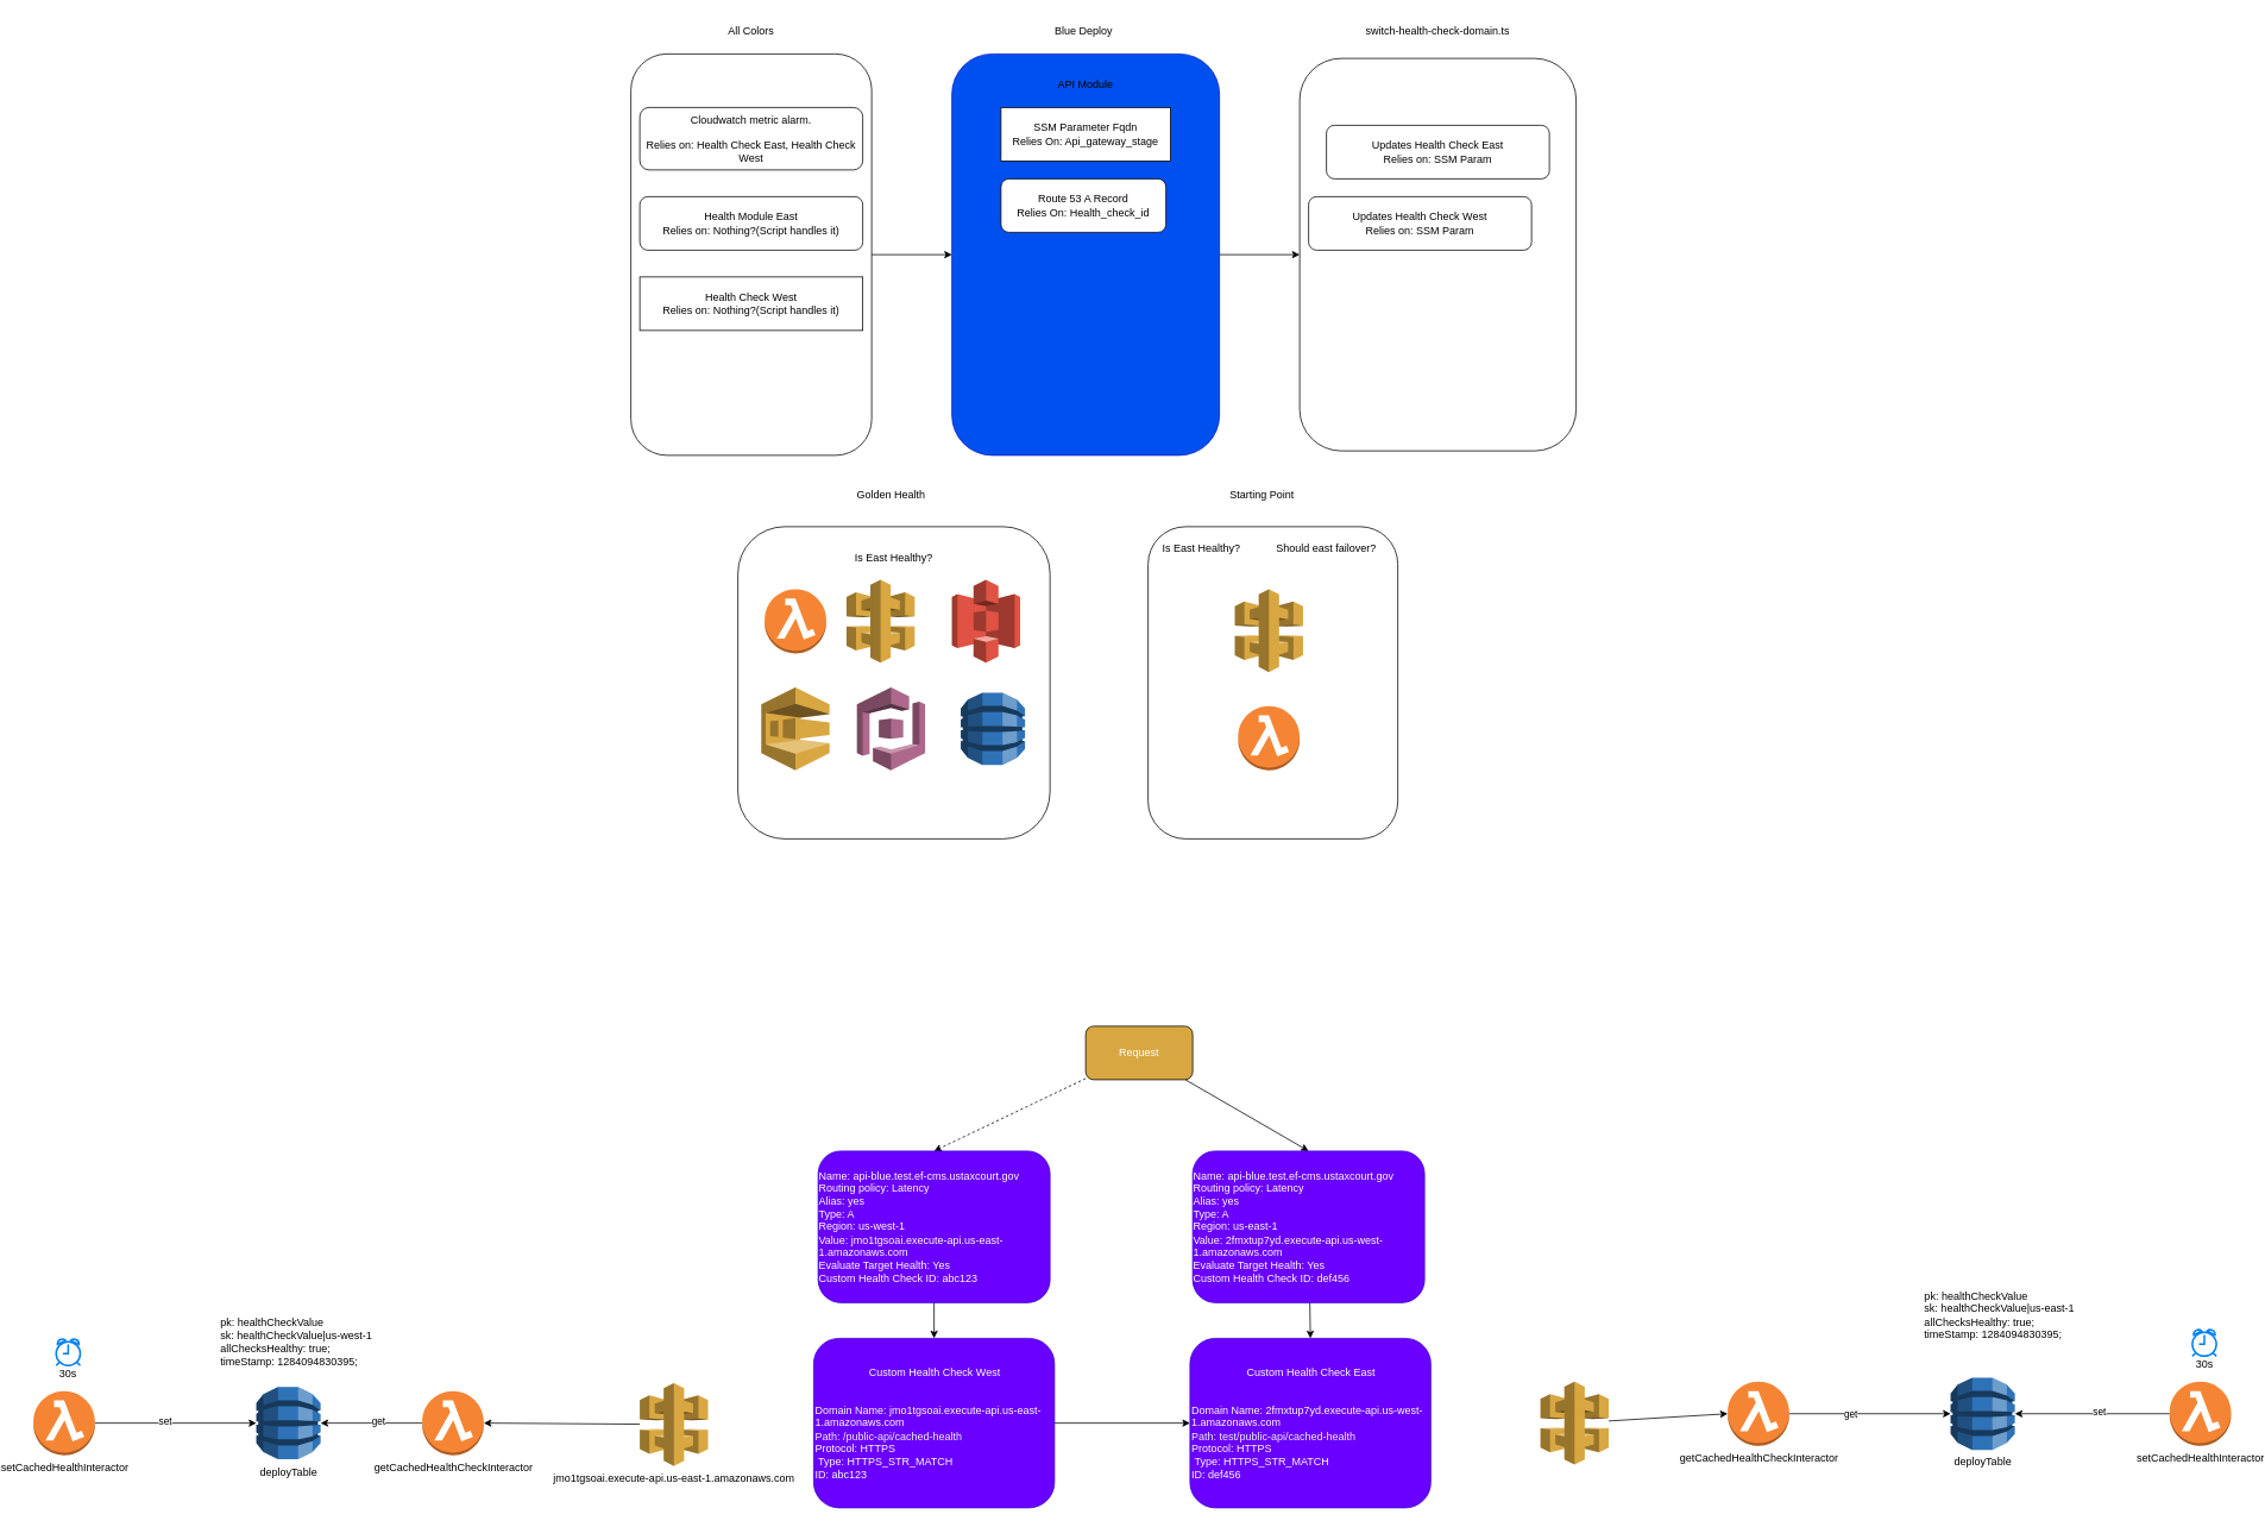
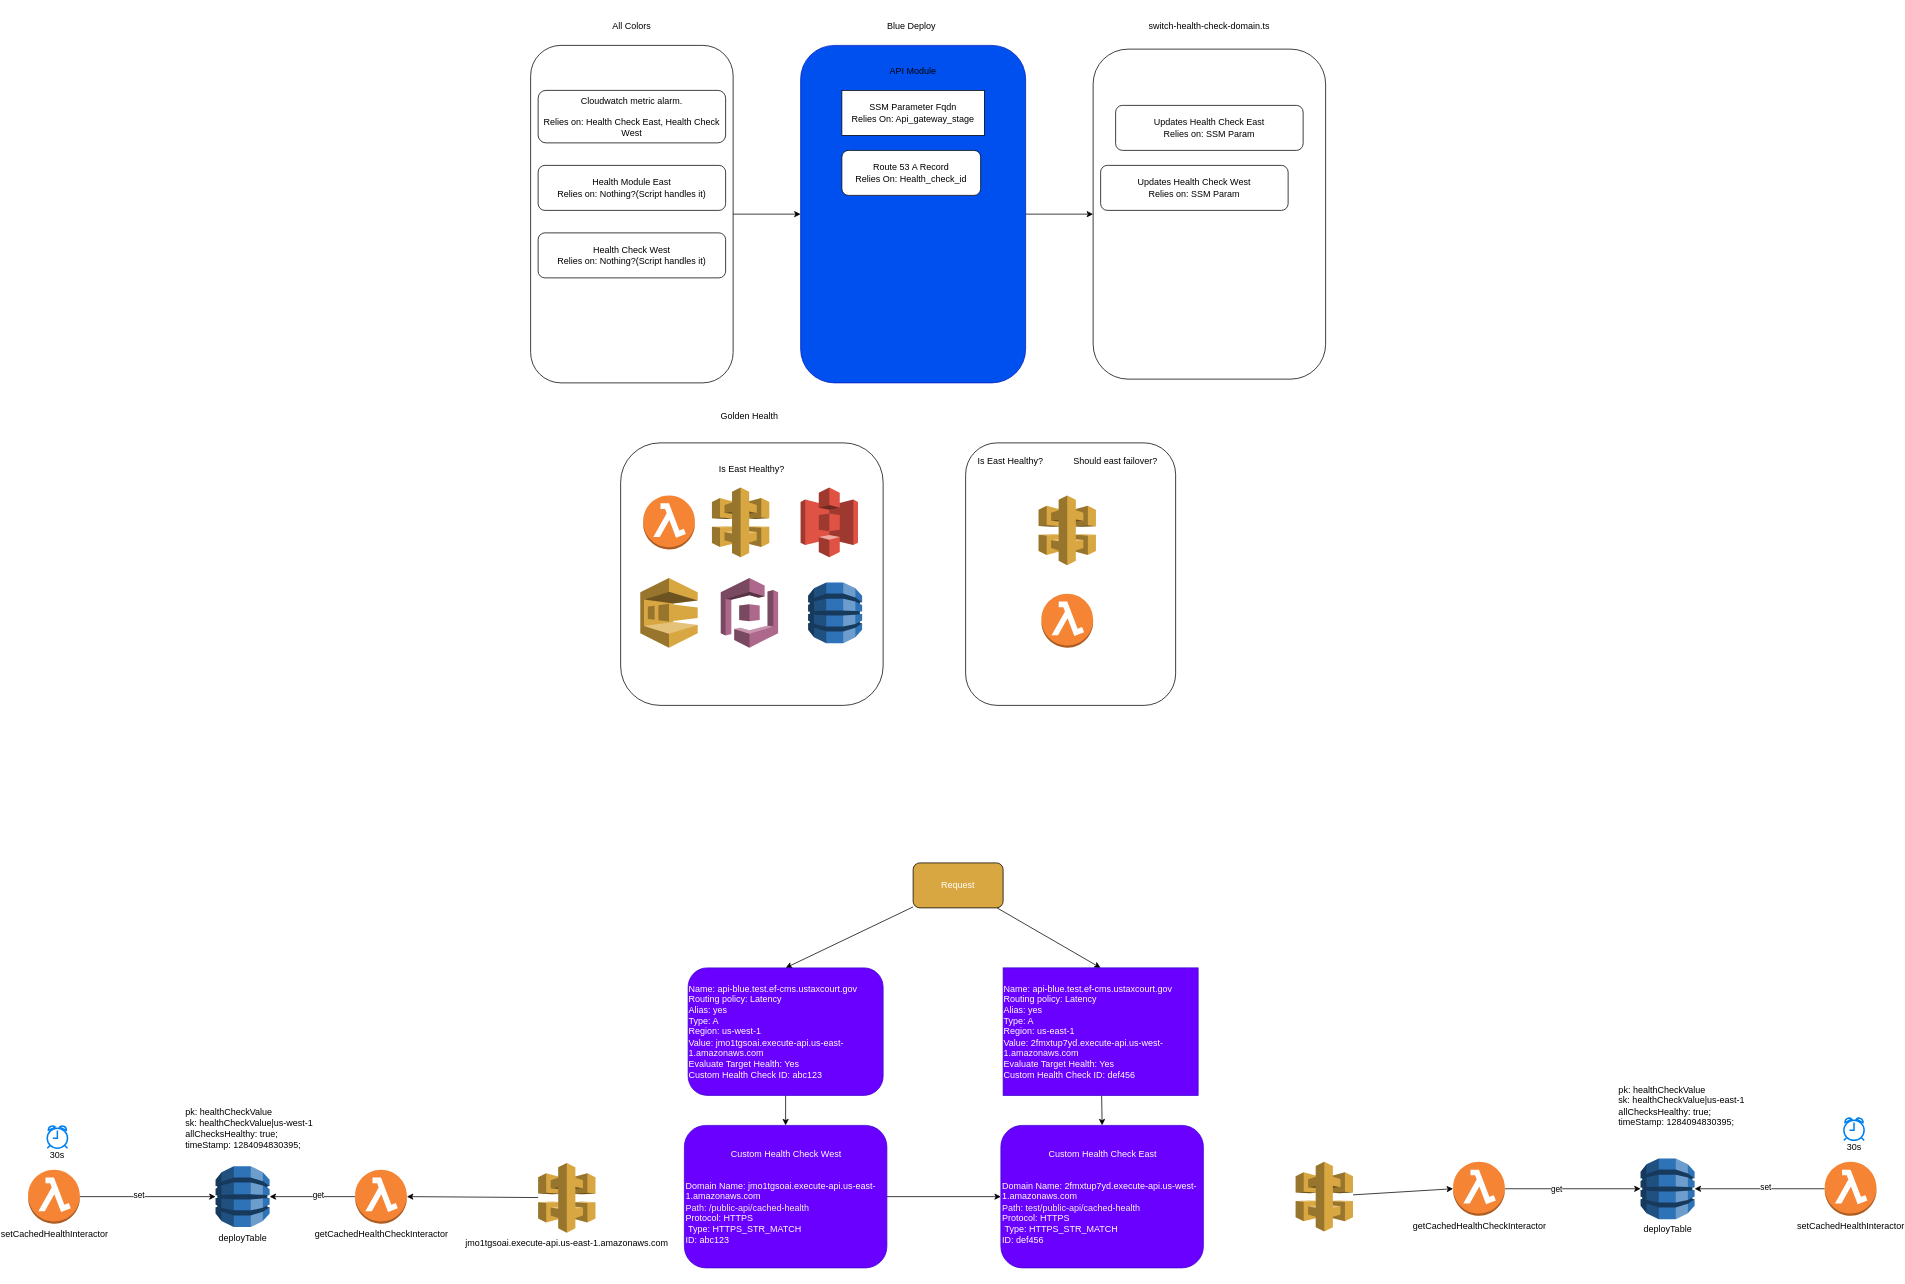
- <mxCell id="63" value="Health Check West&lt;br&gt;Relies on: Nothing?(Script handles it)" style="whiteSpace=wrap;html=1;rounded=0;" vertex="1" parent="1"><mxGeometry x="700" y="310" width="250" height="60" as="geometry" /></mxCell>
+ <mxCell id="63" value="Health Check West&lt;br&gt;Relies on: Nothing?(Script handles it)" style="rounded=1;whiteSpace=wrap;html=1;" vertex="1" parent="1"><mxGeometry x="700" y="310" width="250" height="60" as="geometry" /></mxCell>
- <mxCell id="18" value="Starting Point" style="text;whiteSpace=wrap;html=1;" parent="1" vertex="1"><mxGeometry x="1360" y="540" width="80" height="30" as="geometry" /></mxCell>
- <mxCell id="2" style="edgeStyle=none;html=1;entryX=0.5;entryY=0;entryDx=0;entryDy=0;fontFamily=Helvetica;fontColor=#FFFFFF;dashed=1;" parent="1" source="4" target="23" edge="1"><mxGeometry relative="1" as="geometry" /></mxCell>
+ <mxCell id="2" style="edgeStyle=none;html=1;entryX=0.5;entryY=0;entryDx=0;entryDy=0;fontFamily=Helvetica;fontColor=#FFFFFF;" parent="1" source="4" target="23" edge="1"><mxGeometry relative="1" as="geometry" /></mxCell>
- <mxCell id="21" value="&lt;div style=&quot;text-align: left;&quot;&gt;&lt;span style=&quot;background-color: initial;&quot;&gt;Name:&amp;nbsp;&lt;/span&gt;&lt;span style=&quot;background-color: initial;&quot;&gt;&lt;font color=&quot;#ffffff&quot;&gt;api-blue.test.ef-cms.ustaxcourt.gov&lt;/font&gt;&lt;/span&gt;&lt;/div&gt;&lt;span style=&quot;&quot;&gt;&lt;div style=&quot;text-align: left;&quot;&gt;&lt;span style=&quot;color: rgb(255, 255, 255); background-color: initial;&quot;&gt;Routing policy: Latency&lt;/span&gt;&lt;/div&gt;&lt;div style=&quot;text-align: left;&quot;&gt;&lt;span style=&quot;color: rgb(255, 255, 255); background-color: initial;&quot;&gt;Alias: yes&lt;/span&gt;&lt;/div&gt;&lt;div style=&quot;text-align: left;&quot;&gt;&lt;span style=&quot;color: rgb(255, 255, 255); background-color: initial;&quot;&gt;Type: A&lt;/span&gt;&lt;/div&gt;&lt;div style=&quot;text-align: left;&quot;&gt;&lt;span style=&quot;color: rgb(255, 255, 255); background-color: initial;&quot;&gt;Region: us-east-1&lt;/span&gt;&lt;/div&gt;&lt;div style=&quot;text-align: left;&quot;&gt;&lt;span style=&quot;color: rgb(255, 255, 255); background-color: initial;&quot;&gt;Value:&amp;nbsp;&lt;/span&gt;&lt;span style=&quot;background-color: initial;&quot;&gt;2fmxtup7yd.execute-api.us-west-1.amazonaws.com&lt;/span&gt;&lt;/div&gt;&lt;div style=&quot;text-align: left;&quot;&gt;&lt;span style=&quot;color: rgb(255, 255, 255); background-color: initial;&quot;&gt;Evaluate Target Health: Yes&lt;/span&gt;&lt;/div&gt;&lt;div style=&quot;text-align: left;&quot;&gt;&lt;span style=&quot;color: rgb(255, 255, 255);&quot;&gt;Custom Health Check ID: def456&lt;/span&gt;&lt;span style=&quot;color: rgb(255, 255, 255); background-color: initial;&quot;&gt;&lt;br&gt;&lt;/span&gt;&lt;/div&gt;&lt;/span&gt;" style="rounded=1;whiteSpace=wrap;html=1;fillColor=#6a00ff;fontColor=#ffffff;strokeColor=#3700CC;" parent="1" vertex="1"><mxGeometry x="1320" y="1290" width="260" height="170" as="geometry" /></mxCell>
+ <mxCell id="21" value="&lt;div style=&quot;text-align: left;&quot;&gt;&lt;span style=&quot;background-color: initial;&quot;&gt;Name:&amp;nbsp;&lt;/span&gt;&lt;span style=&quot;background-color: initial;&quot;&gt;&lt;font color=&quot;#ffffff&quot;&gt;api-blue.test.ef-cms.ustaxcourt.gov&lt;/font&gt;&lt;/span&gt;&lt;/div&gt;&lt;span style=&quot;&quot;&gt;&lt;div style=&quot;text-align: left;&quot;&gt;&lt;span style=&quot;color: rgb(255, 255, 255); background-color: initial;&quot;&gt;Routing policy: Latency&lt;/span&gt;&lt;/div&gt;&lt;div style=&quot;text-align: left;&quot;&gt;&lt;span style=&quot;color: rgb(255, 255, 255); background-color: initial;&quot;&gt;Alias: yes&lt;/span&gt;&lt;/div&gt;&lt;div style=&quot;text-align: left;&quot;&gt;&lt;span style=&quot;color: rgb(255, 255, 255); background-color: initial;&quot;&gt;Type: A&lt;/span&gt;&lt;/div&gt;&lt;div style=&quot;text-align: left;&quot;&gt;&lt;span style=&quot;color: rgb(255, 255, 255); background-color: initial;&quot;&gt;Region: us-east-1&lt;/span&gt;&lt;/div&gt;&lt;div style=&quot;text-align: left;&quot;&gt;&lt;span style=&quot;color: rgb(255, 255, 255); background-color: initial;&quot;&gt;Value:&amp;nbsp;&lt;/span&gt;&lt;span style=&quot;background-color: initial;&quot;&gt;2fmxtup7yd.execute-api.us-west-1.amazonaws.com&lt;/span&gt;&lt;/div&gt;&lt;div style=&quot;text-align: left;&quot;&gt;&lt;span style=&quot;color: rgb(255, 255, 255); background-color: initial;&quot;&gt;Evaluate Target Health: Yes&lt;/span&gt;&lt;/div&gt;&lt;div style=&quot;text-align: left;&quot;&gt;&lt;span style=&quot;color: rgb(255, 255, 255);&quot;&gt;Custom Health Check ID: def456&lt;/span&gt;&lt;span style=&quot;color: rgb(255, 255, 255); background-color: initial;&quot;&gt;&lt;br&gt;&lt;/span&gt;&lt;/div&gt;&lt;/span&gt;" style="whiteSpace=wrap;html=1;fillColor=#6a00ff;fontColor=#ffffff;strokeColor=#3700CC;rounded=0;" parent="1" vertex="1"><mxGeometry x="1320" y="1290" width="260" height="170" as="geometry" /></mxCell>
